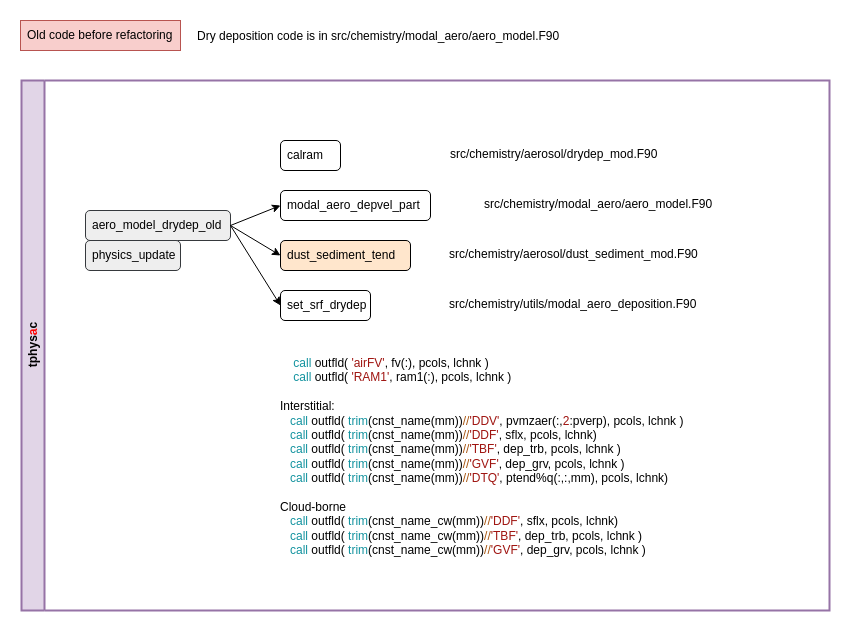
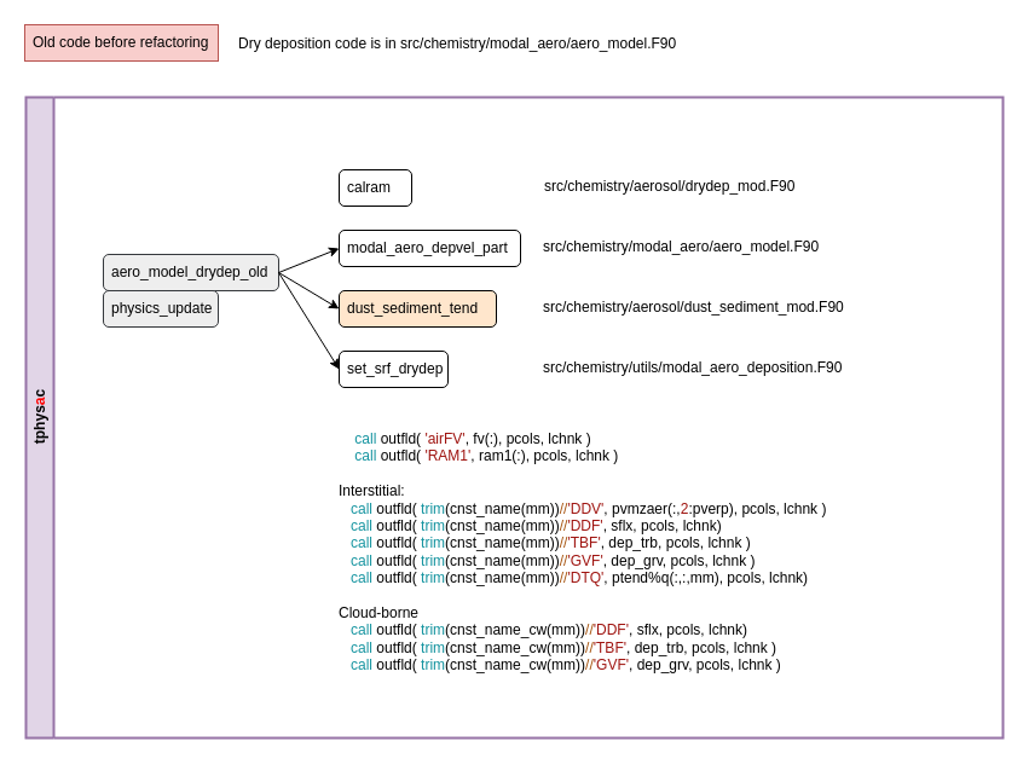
- <mxCell id="14" value="&lt;span class=&quot;s1&quot;&gt;src/chemistry/modal_aero/aero_model.F90&lt;/span&gt;" style="text;whiteSpace=wrap;html=1;align=left;spacingLeft=5;" parent="1" vertex="1"><mxGeometry x="477" y="190" width="240" height="30" as="geometry" /></mxCell>
+ <mxCell id="14" value="&lt;span class=&quot;s1&quot;&gt;src/chemistry/modal_aero/aero_model.F90&lt;/span&gt;" style="text;whiteSpace=wrap;html=1;align=left;spacingLeft=5;" parent="1" vertex="1"><mxGeometry x="442" y="190" width="240" height="30" as="geometry" /></mxCell>
